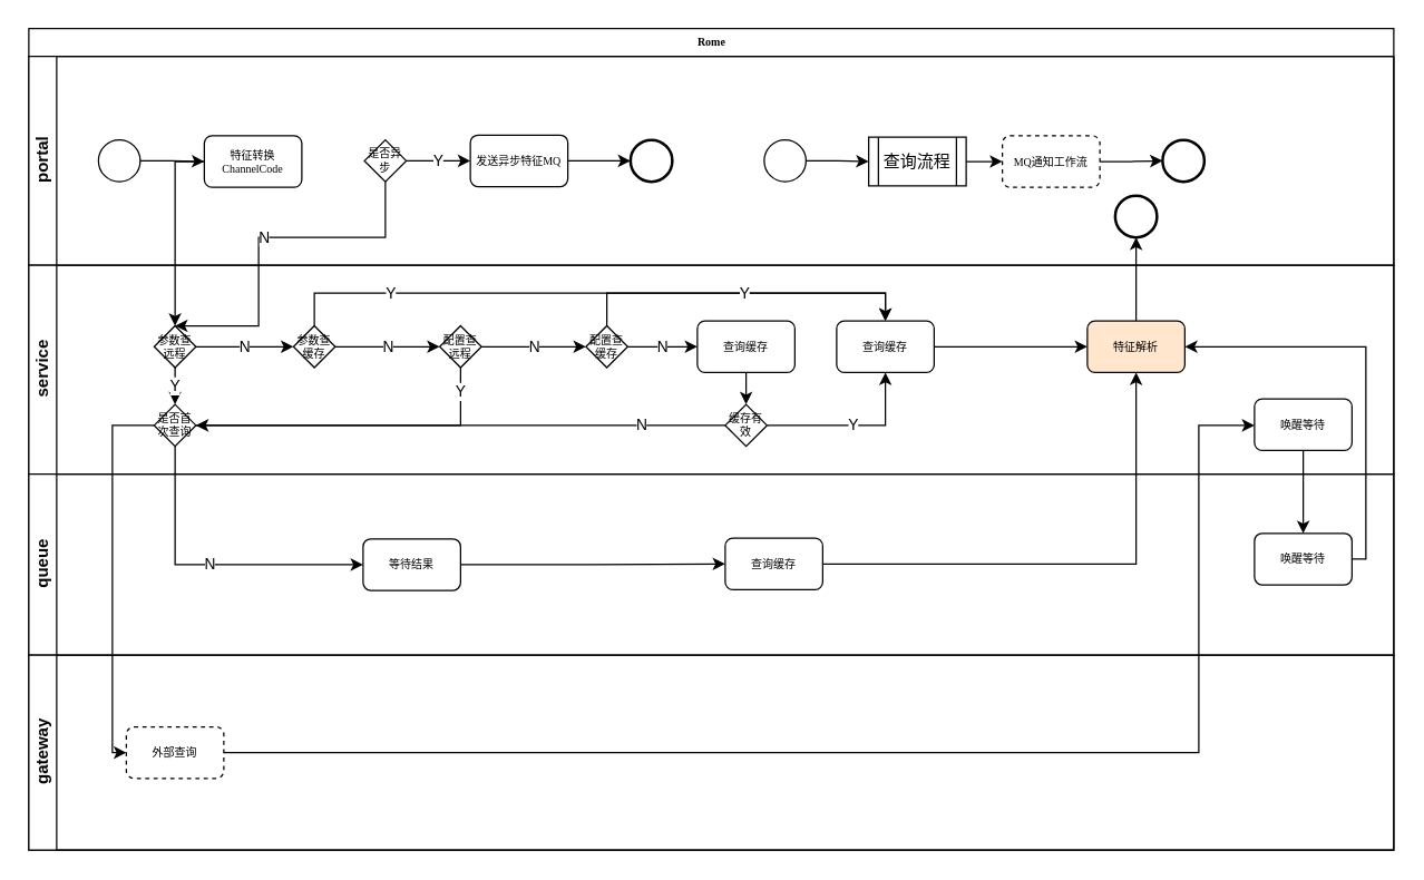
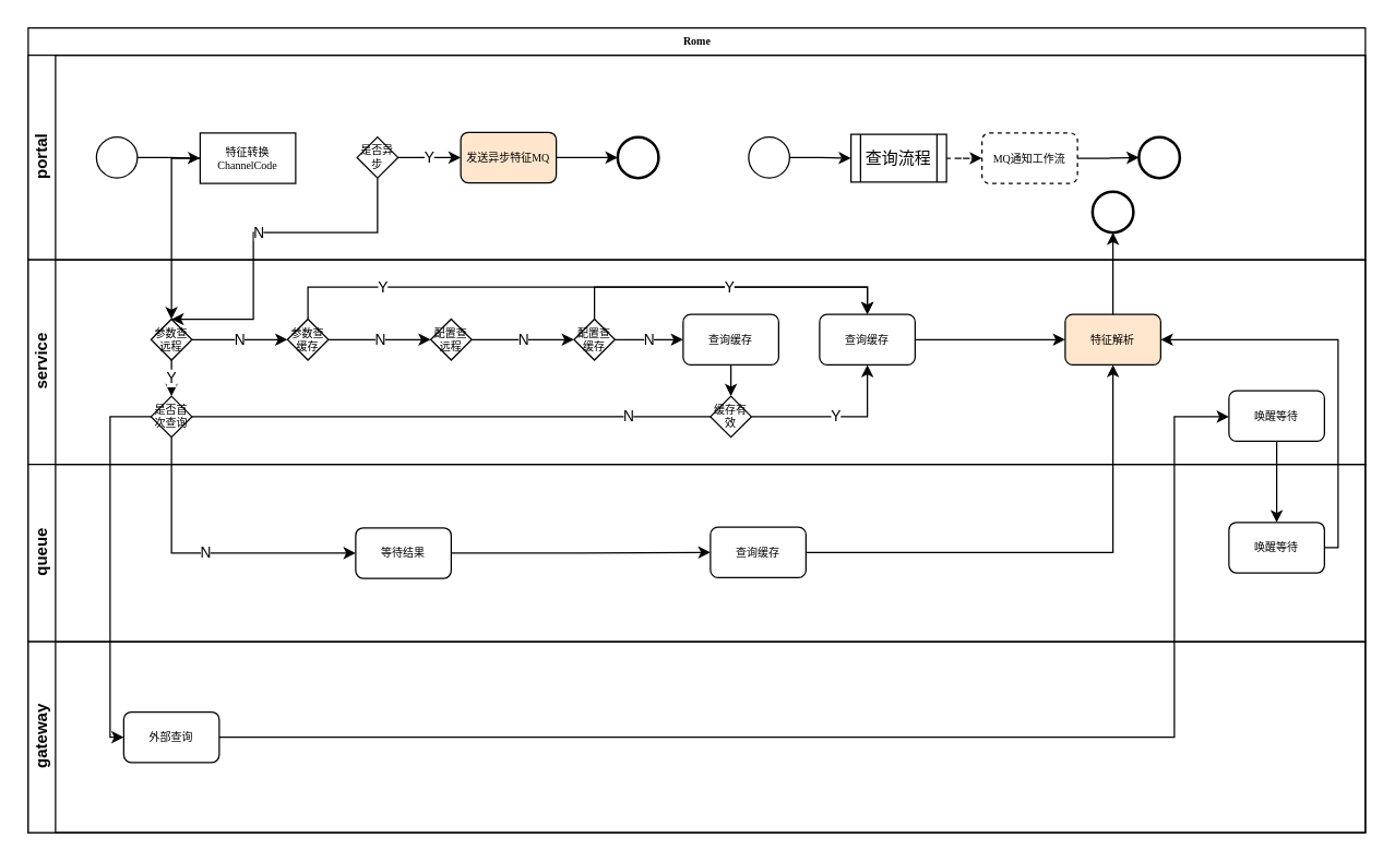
- <mxCell id="7" value="发送异步特征MQ" style="rounded=1;whiteSpace=wrap;html=1;shadow=0;labelBackgroundColor=none;strokeWidth=1;fontFamily=Verdana;fontSize=8;align=center;" parent="4" vertex="1"><mxGeometry x="317" y="56.5" width="70" height="37" as="geometry" /></mxCell>
+ <mxCell id="7" value="发送异步特征MQ" style="rounded=1;whiteSpace=wrap;html=1;shadow=0;labelBackgroundColor=none;strokeWidth=1;fontFamily=Verdana;fontSize=8;align=center;fillColor=#ffe6cc;" parent="4" vertex="1"><mxGeometry x="317" y="56.5" width="70" height="37" as="geometry" /></mxCell>
- <mxCell id="12" value="特征转换ChannelCode" style="rounded=1;whiteSpace=wrap;html=1;shadow=0;labelBackgroundColor=none;strokeWidth=1;fontFamily=Verdana;fontSize=8;align=center;" vertex="1" parent="4"><mxGeometry x="126" y="57" width="70" height="37" as="geometry" /></mxCell>
+ <mxCell id="12" value="特征转换ChannelCode" style="whiteSpace=wrap;html=1;shadow=0;labelBackgroundColor=none;strokeWidth=1;fontFamily=Verdana;fontSize=8;align=center;rounded=0;" vertex="1" parent="4"><mxGeometry x="126" y="57" width="70" height="37" as="geometry" /></mxCell>
- <mxCell id="17" style="edgeStyle=orthogonalEdgeStyle;rounded=0;orthogonalLoop=1;jettySize=auto;html=1;entryX=0;entryY=0.5;entryDx=0;entryDy=0;" edge="1" parent="4" source="18" target="20"><mxGeometry relative="1" as="geometry" /></mxCell>
+ <mxCell id="17" style="edgeStyle=orthogonalEdgeStyle;rounded=0;orthogonalLoop=1;jettySize=auto;html=1;entryX=0;entryY=0.5;entryDx=0;entryDy=0;dashed=1;" edge="1" parent="4" source="18" target="20"><mxGeometry relative="1" as="geometry" /></mxCell>
- <mxCell id="30" value="Y" style="edgeStyle=orthogonalEdgeStyle;rounded=0;orthogonalLoop=1;jettySize=auto;html=1;entryX=1;entryY=0.5;entryDx=0;entryDy=0;entryPerimeter=0;" edge="1" parent="22" source="31" target="40"><mxGeometry x="-0.858" relative="1" as="geometry"><Array as="points"><mxPoint x="310" y="115" /></Array><mxPoint y="1" as="offset" /></mxGeometry></mxCell>
- <mxCell id="52" value="外部查询" style="rounded=1;whiteSpace=wrap;html=1;shadow=0;labelBackgroundColor=none;strokeWidth=1;fontFamily=Verdana;fontSize=8;align=center;dashed=1;" vertex="1" parent="51"><mxGeometry x="70" y="51.5" width="70" height="37" as="geometry" /></mxCell>
+ <mxCell id="52" value="外部查询" style="rounded=1;whiteSpace=wrap;html=1;shadow=0;labelBackgroundColor=none;strokeWidth=1;fontFamily=Verdana;fontSize=8;align=center;" vertex="1" parent="51"><mxGeometry x="70" y="51.5" width="70" height="37" as="geometry" /></mxCell>
